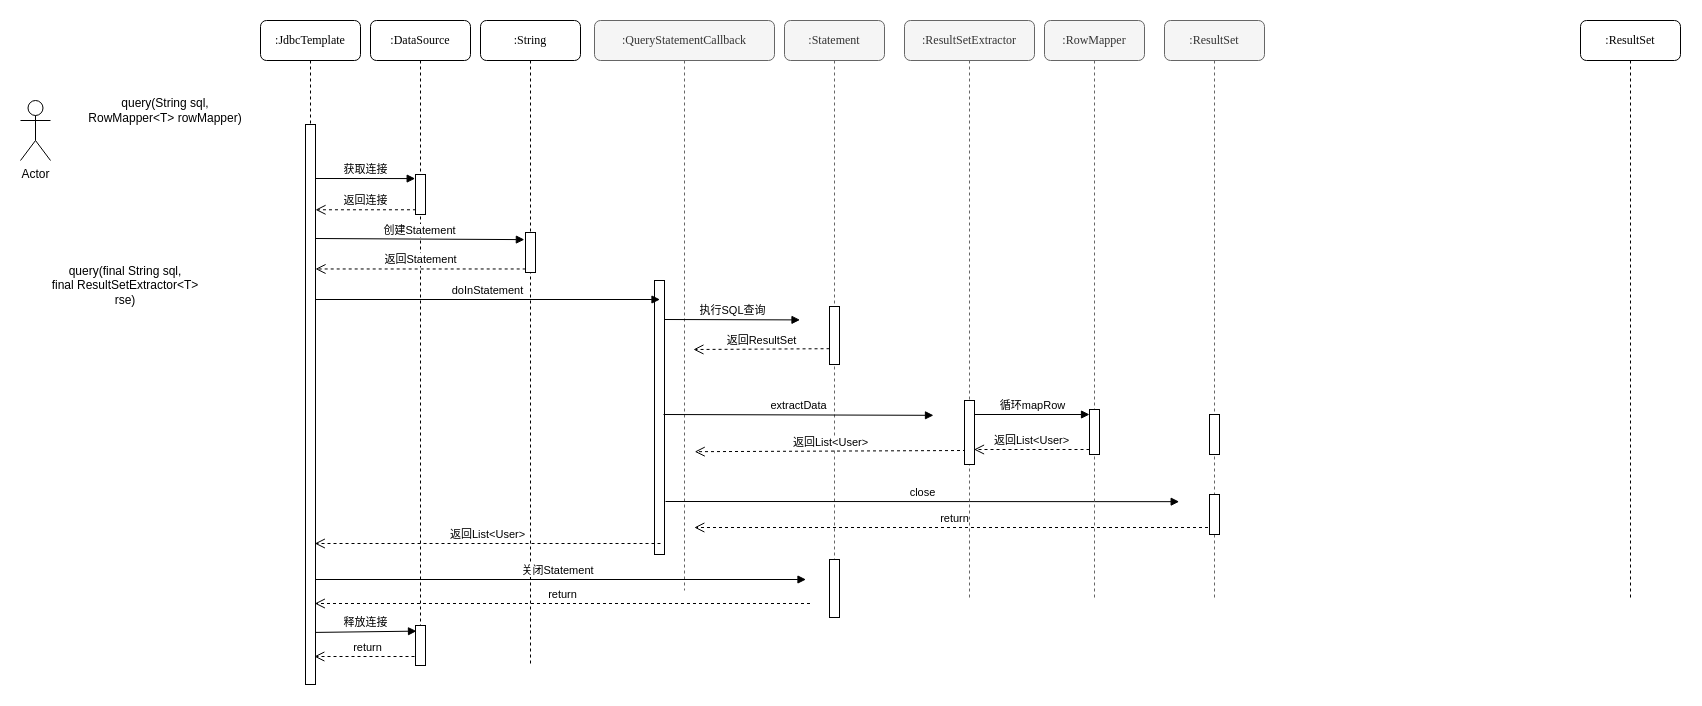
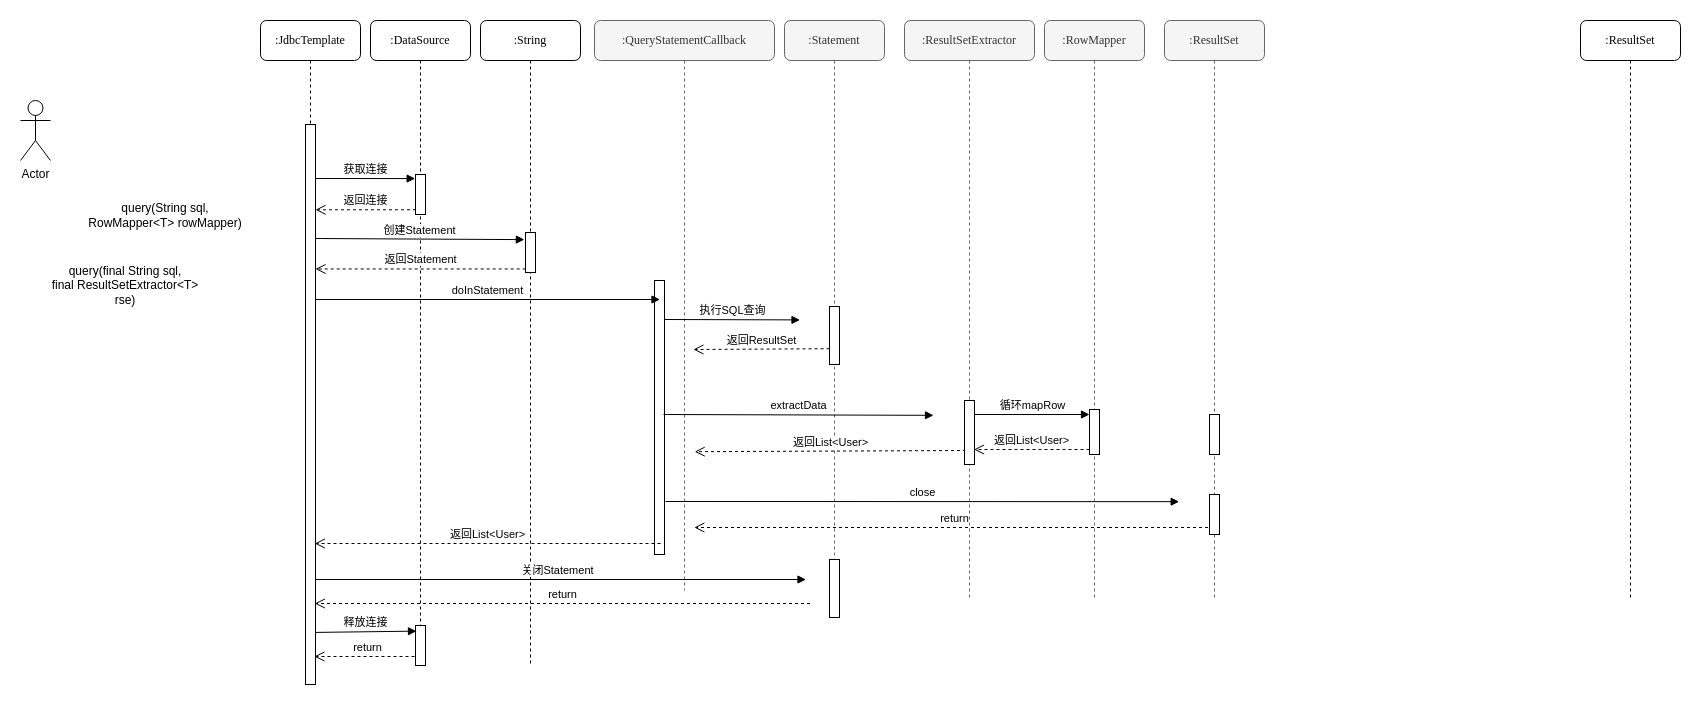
- <mxCell id="35" value="query(String sql, RowMapper&amp;lt;T&amp;gt; rowMapper)" style="text;html=1;strokeColor=none;fillColor=none;align=center;verticalAlign=middle;whiteSpace=wrap;rounded=0;" vertex="1" parent="1"><mxGeometry x="80" y="95" width="170" height="30" as="geometry" /></mxCell>
+ <mxCell id="35" value="query(String sql, RowMapper&amp;lt;T&amp;gt; rowMapper)" style="text;html=1;strokeColor=none;fillColor=none;align=center;verticalAlign=middle;whiteSpace=wrap;rounded=0;" vertex="1" parent="1"><mxGeometry x="80" y="200" width="170" height="30" as="geometry" /></mxCell>
